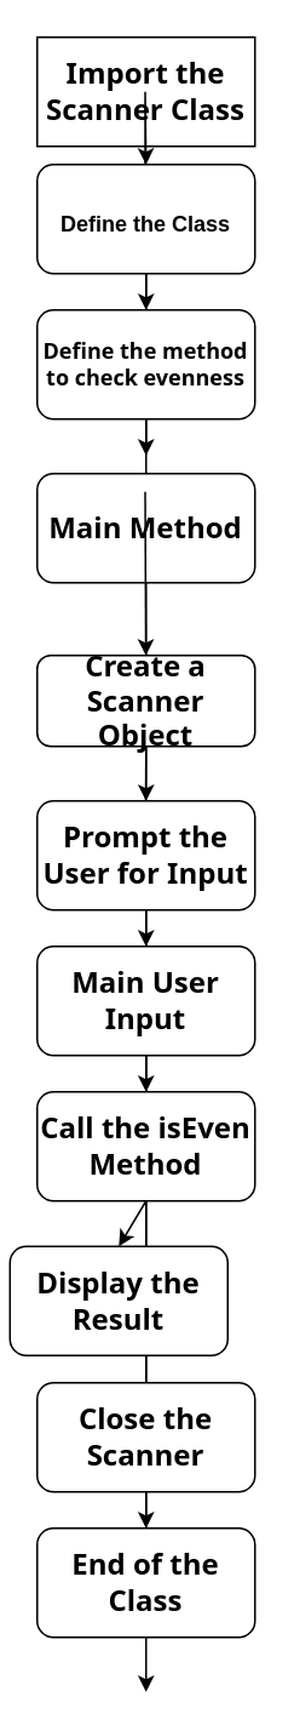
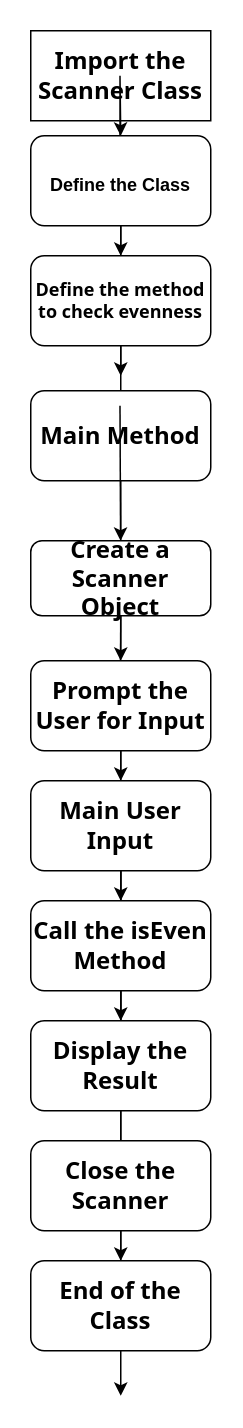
- <mxCell id="16" value="&lt;strong style=&quot;caret-color: rgb(0, 0, 0); color: var(--tw-prose-bold); font-size: 16px; font-style: normal; font-variant-caps: normal; letter-spacing: normal; orphans: auto; text-indent: 0px; text-transform: none; white-space: normal; widows: auto; word-spacing: 0px; -webkit-text-stroke-width: 0px; text-decoration: none; box-sizing: border-box; border-width: 0px; border-style: solid; border-color: hsl(var(--border)); border-image: none; font-weight: 600; font-family: __Inter_d65c78, __Inter_Fallback_d65c78, ui-sans-serif, system-ui, sans-serif, &amp;quot;Apple Color Emoji&amp;quot;, &amp;quot;Segoe UI Emoji&amp;quot;, &amp;quot;Segoe UI Symbol&amp;quot;, &amp;quot;Noto Color Emoji&amp;quot;; text-align: left;&quot;&gt;Display the Result&lt;/strong&gt;" style="rounded=1;whiteSpace=wrap;html=1;" parent="1" vertex="1"><mxGeometry x="5" y="685" width="120" height="60" as="geometry" /></mxCell>
+ <mxCell id="16" value="&lt;strong style=&quot;caret-color: rgb(0, 0, 0); color: var(--tw-prose-bold); font-size: 16px; font-style: normal; font-variant-caps: normal; letter-spacing: normal; orphans: auto; text-indent: 0px; text-transform: none; white-space: normal; widows: auto; word-spacing: 0px; -webkit-text-stroke-width: 0px; text-decoration: none; box-sizing: border-box; border-width: 0px; border-style: solid; border-color: hsl(var(--border)); border-image: none; font-weight: 600; font-family: __Inter_d65c78, __Inter_Fallback_d65c78, ui-sans-serif, system-ui, sans-serif, &amp;quot;Apple Color Emoji&amp;quot;, &amp;quot;Segoe UI Emoji&amp;quot;, &amp;quot;Segoe UI Symbol&amp;quot;, &amp;quot;Noto Color Emoji&amp;quot;; text-align: left;&quot;&gt;Display the Result&lt;/strong&gt;" style="rounded=1;whiteSpace=wrap;html=1;" parent="1" vertex="1"><mxGeometry x="20" y="680" width="120" height="60" as="geometry" /></mxCell>
